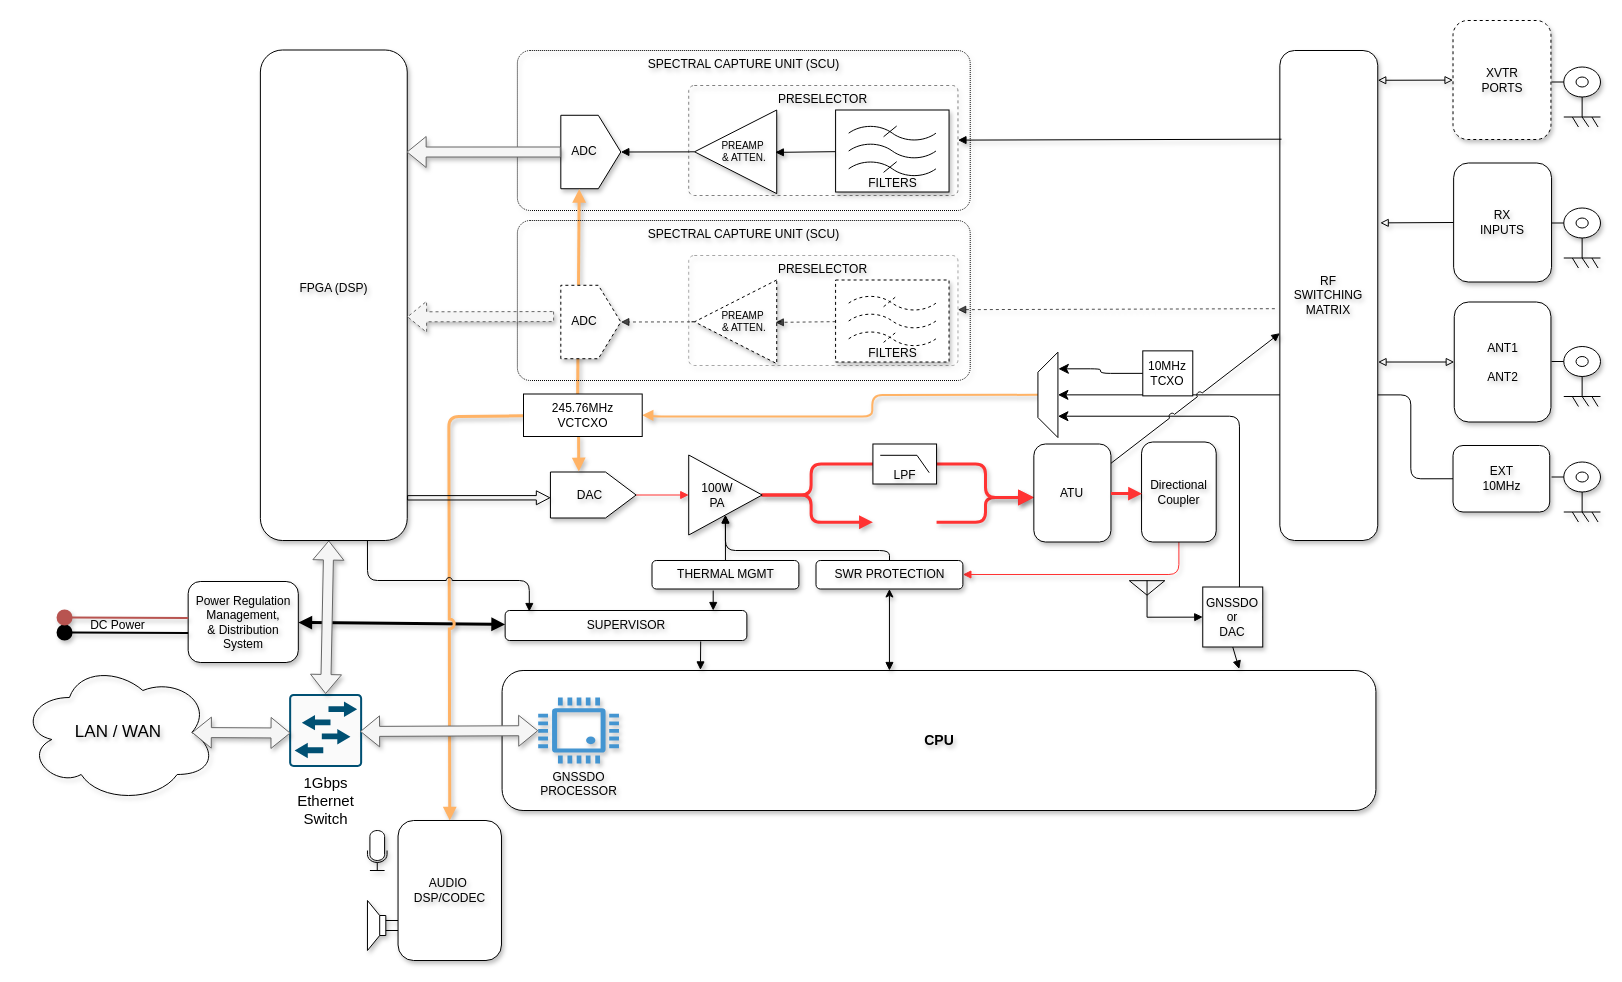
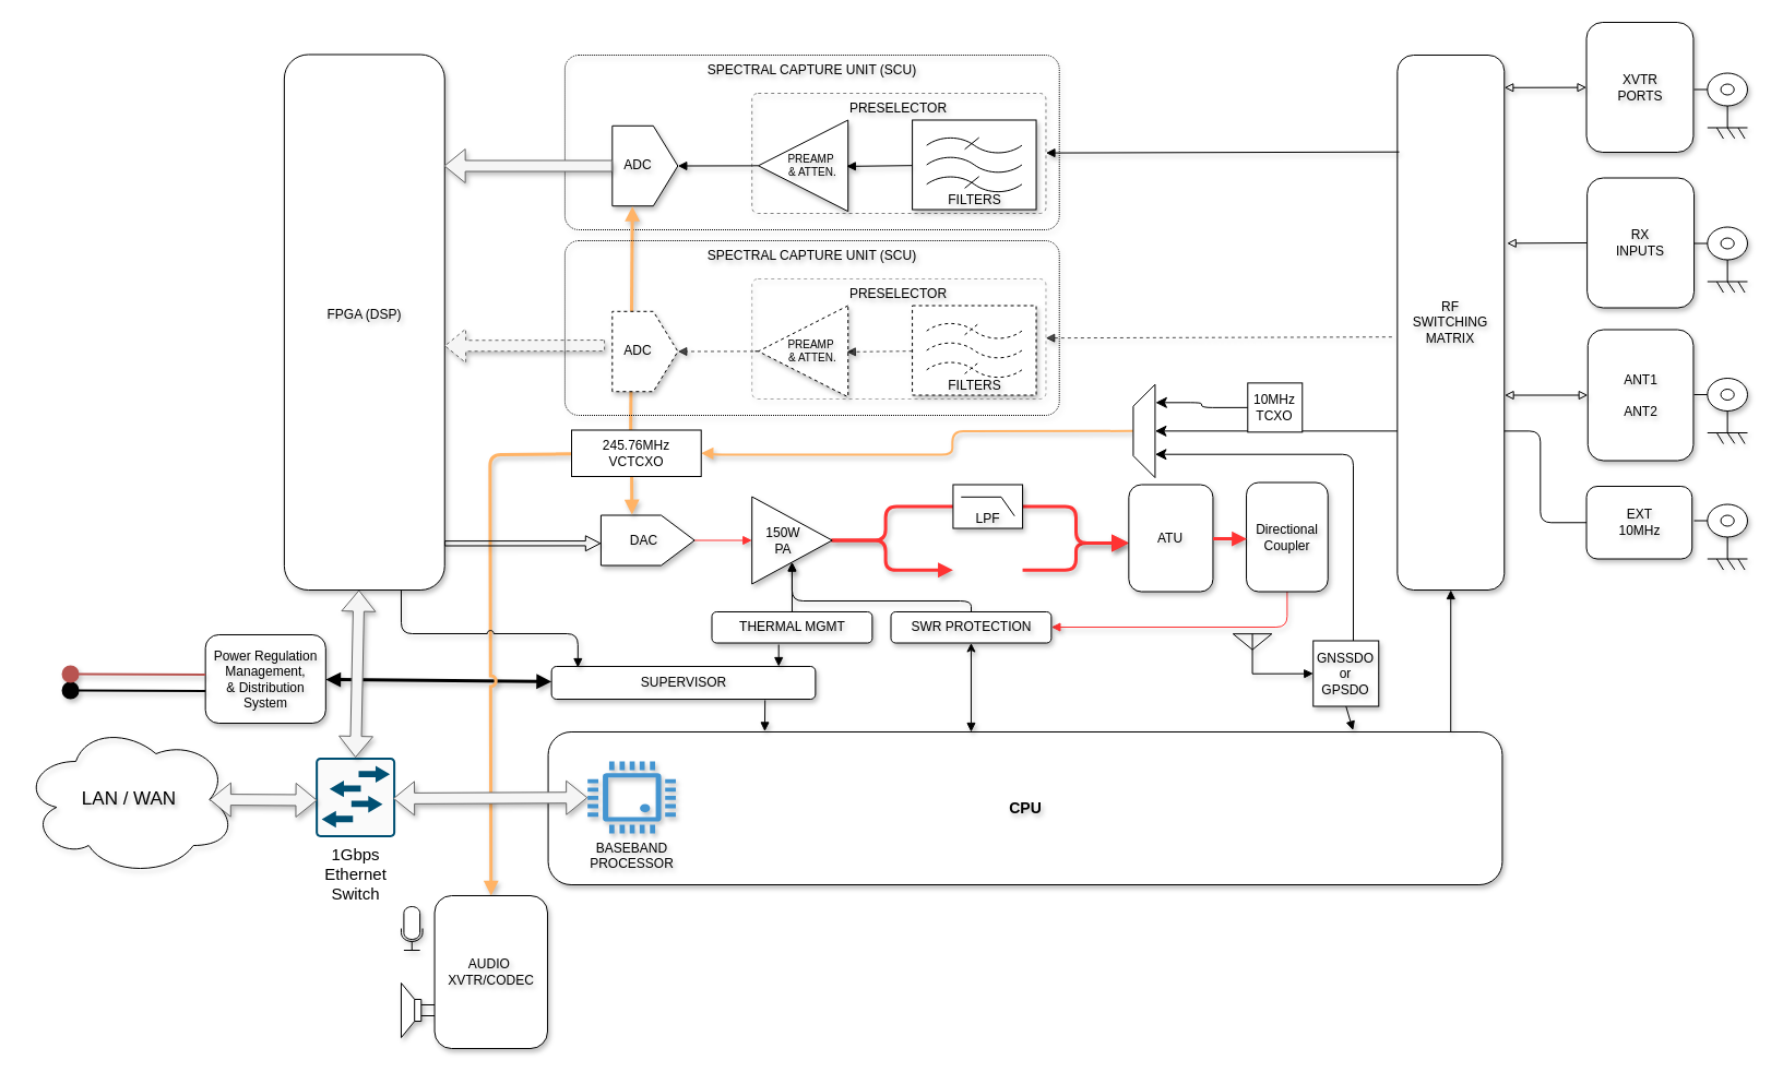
- <mxCell id="26" value="XVTR&lt;br&gt;PORTS" style="rounded=1;whiteSpace=wrap;html=1;shadow=1;textShadow=1;dashed=1;" parent="2" vertex="1"><mxGeometry x="1432.525" width="97.909" height="119" as="geometry" /></mxCell>
+ <mxCell id="26" value="XVTR&lt;br&gt;PORTS" style="rounded=1;whiteSpace=wrap;html=1;shadow=1;textShadow=1;" parent="2" vertex="1"><mxGeometry x="1432.525" width="97.909" height="119" as="geometry" /></mxCell>
- <mxCell id="53" style="edgeStyle=none;rounded=0;jumpStyle=arc;orthogonalLoop=1;jettySize=auto;html=1;shadow=1;strokeColor=default;align=center;verticalAlign=middle;fontFamily=Helvetica;fontSize=12;fontColor=default;labelBackgroundColor=default;endArrow=none;endFill=0;flowAnimation=0;startArrow=block;startFill=1;textShadow=1;" parent="2" source="17" target="22" edge="1"><mxGeometry relative="1" as="geometry" /></mxCell>
+ <mxCell id="53" style="edgeStyle=none;rounded=0;jumpStyle=arc;orthogonalLoop=1;jettySize=auto;html=1;entryX=0.946;entryY=-0.001;entryDx=0;entryDy=0;entryPerimeter=0;shadow=1;strokeColor=default;align=center;verticalAlign=middle;fontFamily=Helvetica;fontSize=12;fontColor=default;labelBackgroundColor=default;endArrow=none;endFill=0;flowAnimation=0;startArrow=block;startFill=1;textShadow=1;" parent="2" source="17" target="14" edge="1"><mxGeometry relative="1" as="geometry" /></mxCell>
- <mxCell id="35" value="100W&lt;div&gt;PA&lt;/div&gt;" style="triangle;whiteSpace=wrap;html=1;fontFamily=Helvetica;fontSize=12;fontColor=default;labelBackgroundColor=none;spacingLeft=-15;shadow=1;textShadow=1;" parent="2" vertex="1"><mxGeometry x="668.226" y="434.5" width="73.431" height="80" as="geometry" /></mxCell>
+ <mxCell id="35" value="150W&lt;div&gt;PA&lt;/div&gt;" style="triangle;whiteSpace=wrap;html=1;fontFamily=Helvetica;fontSize=12;fontColor=default;labelBackgroundColor=none;spacingLeft=-15;shadow=1;textShadow=1;" parent="2" vertex="1"><mxGeometry x="668.226" y="434.5" width="73.431" height="80" as="geometry" /></mxCell>
- <mxCell id="87" value="GNSSDO&lt;br&gt;or&lt;br&gt;DAC" style="whiteSpace=wrap;html=1;aspect=fixed;fontFamily=Helvetica;fontSize=12;fontColor=default;labelBackgroundColor=none;shadow=1;textShadow=1;" parent="84" vertex="1"><mxGeometry x="73.431" y="6.5" width="60" height="60" as="geometry" /></mxCell>
+ <mxCell id="87" value="GNSSDO&lt;br&gt;or&lt;br&gt;GPSDO" style="whiteSpace=wrap;html=1;aspect=fixed;fontFamily=Helvetica;fontSize=12;fontColor=default;labelBackgroundColor=none;shadow=1;textShadow=1;" parent="84" vertex="1"><mxGeometry x="73.431" y="6.5" width="60" height="60" as="geometry" /></mxCell>
- <mxCell id="88" value="DC Power" style="text;html=1;align=center;verticalAlign=middle;whiteSpace=wrap;rounded=0;" parent="2" vertex="1"><mxGeometry x="61.193" y="590" width="73.431" height="30" as="geometry" /></mxCell>
- <mxCell id="42" value="GNSSDO&lt;br&gt;PROCESSOR" style="pointerEvents=1;shadow=1;dashed=0;html=1;strokeColor=none;fillColor=#4495D1;labelPosition=center;verticalLabelPosition=bottom;verticalAlign=top;align=center;outlineConnect=0;shape=mxgraph.veeam.cpu;fontFamily=Helvetica;fontSize=12;fontColor=default;labelBackgroundColor=none;textShadow=1;" parent="2" vertex="1"><mxGeometry x="517.692" y="677" width="80.775" height="66" as="geometry" /></mxCell>
+ <mxCell id="42" value="BASEBAND&lt;br&gt;PROCESSOR" style="pointerEvents=1;shadow=1;dashed=0;html=1;strokeColor=none;fillColor=#4495D1;labelPosition=center;verticalLabelPosition=bottom;verticalAlign=top;align=center;outlineConnect=0;shape=mxgraph.veeam.cpu;fontFamily=Helvetica;fontSize=12;fontColor=default;labelBackgroundColor=none;textShadow=1;" parent="2" vertex="1"><mxGeometry x="517.692" y="677" width="80.775" height="66" as="geometry" /></mxCell>
- <mxCell id="81" value="AUDIO&amp;nbsp;&lt;br&gt;DSP/CODEC" style="rounded=1;whiteSpace=wrap;html=1;fontFamily=Helvetica;fontSize=12;fontColor=default;labelBackgroundColor=none;shadow=1;textShadow=1;" parent="79" vertex="1"><mxGeometry x="30.596" width="103.416" height="140" as="geometry" /></mxCell>
+ <mxCell id="81" value="AUDIO&amp;nbsp;&lt;br&gt;XVTR/CODEC" style="rounded=1;whiteSpace=wrap;html=1;fontFamily=Helvetica;fontSize=12;fontColor=default;labelBackgroundColor=none;shadow=1;textShadow=1;" parent="79" vertex="1"><mxGeometry x="30.596" width="103.416" height="140" as="geometry" /></mxCell>
